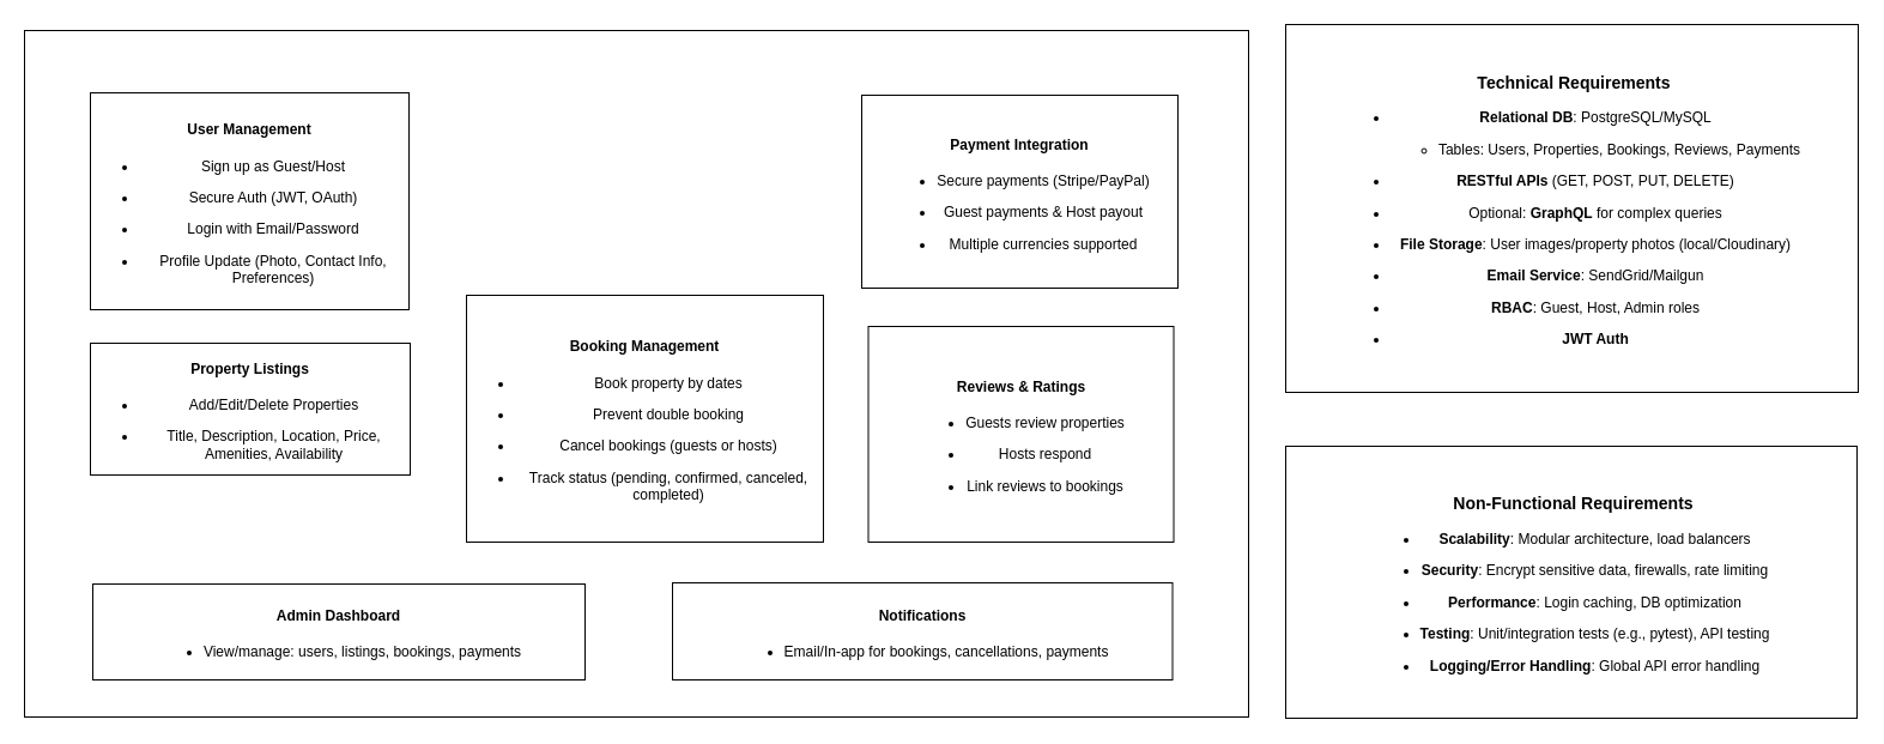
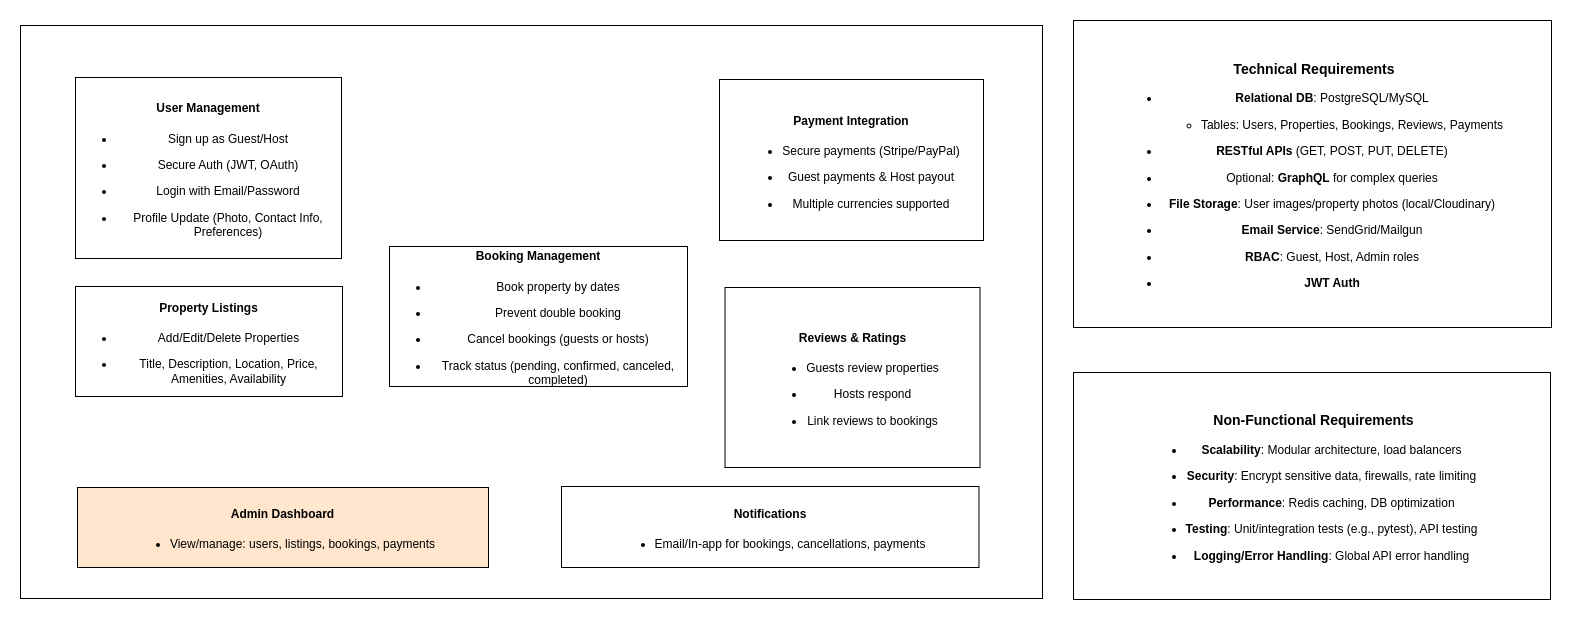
- <mxCell id="5" value="&lt;h4 class=&quot;&quot; data-end=&quot;1024&quot; data-start=&quot;994&quot;&gt;&lt;strong data-end=&quot;1024&quot; data-start=&quot;1002&quot;&gt;Booking Management&lt;/strong&gt;&lt;/h4&gt;&lt;ul data-end=&quot;1174&quot; data-start=&quot;1025&quot;&gt;&lt;li class=&quot;&quot; data-end=&quot;1051&quot; data-start=&quot;1025&quot;&gt;&lt;p class=&quot;&quot; data-end=&quot;1051&quot; data-start=&quot;1027&quot;&gt;Book property by dates&lt;/p&gt;&lt;/li&gt;&lt;li class=&quot;&quot; data-end=&quot;1079&quot; data-start=&quot;1052&quot;&gt;&lt;p class=&quot;&quot; data-end=&quot;1079&quot; data-start=&quot;1054&quot;&gt;Prevent double booking&lt;/p&gt;&lt;/li&gt;&lt;li class=&quot;&quot; data-end=&quot;1117&quot; data-start=&quot;1080&quot;&gt;&lt;p class=&quot;&quot; data-end=&quot;1117&quot; data-start=&quot;1082&quot;&gt;Cancel bookings (guests or hosts)&lt;/p&gt;&lt;/li&gt;&lt;li class=&quot;&quot; data-end=&quot;1174&quot; data-start=&quot;1118&quot;&gt;&lt;p class=&quot;&quot; data-end=&quot;1174&quot; data-start=&quot;1120&quot;&gt;Track status (pending, confirmed, canceled, completed)&lt;/p&gt;&lt;/li&gt;&lt;/ul&gt;" style="rounded=0;whiteSpace=wrap;html=1;" vertex="1" parent="1"><mxGeometry x="389" y="246" width="298" height="206" as="geometry" /></mxCell>
+ <mxCell id="5" value="&lt;h4 class=&quot;&quot; data-end=&quot;1024&quot; data-start=&quot;994&quot;&gt;&lt;strong data-end=&quot;1024&quot; data-start=&quot;1002&quot;&gt;Booking Management&lt;/strong&gt;&lt;/h4&gt;&lt;ul data-end=&quot;1174&quot; data-start=&quot;1025&quot;&gt;&lt;li class=&quot;&quot; data-end=&quot;1051&quot; data-start=&quot;1025&quot;&gt;&lt;p class=&quot;&quot; data-end=&quot;1051&quot; data-start=&quot;1027&quot;&gt;Book property by dates&lt;/p&gt;&lt;/li&gt;&lt;li class=&quot;&quot; data-end=&quot;1079&quot; data-start=&quot;1052&quot;&gt;&lt;p class=&quot;&quot; data-end=&quot;1079&quot; data-start=&quot;1054&quot;&gt;Prevent double booking&lt;/p&gt;&lt;/li&gt;&lt;li class=&quot;&quot; data-end=&quot;1117&quot; data-start=&quot;1080&quot;&gt;&lt;p class=&quot;&quot; data-end=&quot;1117&quot; data-start=&quot;1082&quot;&gt;Cancel bookings (guests or hosts)&lt;/p&gt;&lt;/li&gt;&lt;li class=&quot;&quot; data-end=&quot;1174&quot; data-start=&quot;1118&quot;&gt;&lt;p class=&quot;&quot; data-end=&quot;1174&quot; data-start=&quot;1120&quot;&gt;Track status (pending, confirmed, canceled, completed)&lt;/p&gt;&lt;/li&gt;&lt;/ul&gt;" style="rounded=0;whiteSpace=wrap;html=1;" vertex="1" parent="1"><mxGeometry x="389" y="246" width="298" height="140" as="geometry" /></mxCell>
- <mxCell id="7" value="&lt;h4 class=&quot;&quot; data-end=&quot;1340&quot; data-start=&quot;1311&quot;&gt;&lt;strong data-end=&quot;1340&quot; data-start=&quot;1319&quot;&gt;Reviews &amp;amp; Ratings&lt;/strong&gt;&lt;/h4&gt;&lt;ul data-end=&quot;1414&quot; data-start=&quot;1341&quot;&gt;&lt;li class=&quot;&quot; data-end=&quot;1369&quot; data-start=&quot;1341&quot;&gt;&lt;p class=&quot;&quot; data-end=&quot;1369&quot; data-start=&quot;1343&quot;&gt;Guests review properties&lt;/p&gt;&lt;/li&gt;&lt;li class=&quot;&quot; data-end=&quot;1387&quot; data-start=&quot;1370&quot;&gt;&lt;p class=&quot;&quot; data-end=&quot;1387&quot; data-start=&quot;1372&quot;&gt;Hosts respond&lt;/p&gt;&lt;/li&gt;&lt;li class=&quot;&quot; data-end=&quot;1414&quot; data-start=&quot;1388&quot;&gt;&lt;p class=&quot;&quot; data-end=&quot;1414&quot; data-start=&quot;1390&quot;&gt;Link reviews to bookings&lt;/p&gt;&lt;/li&gt;&lt;/ul&gt;" style="rounded=0;whiteSpace=wrap;html=1;" vertex="1" parent="1"><mxGeometry x="724.5" y="272" width="255" height="180" as="geometry" /></mxCell>
+ <mxCell id="7" value="&lt;h4 class=&quot;&quot; data-end=&quot;1340&quot; data-start=&quot;1311&quot;&gt;&lt;strong data-end=&quot;1340&quot; data-start=&quot;1319&quot;&gt;Reviews &amp;amp; Ratings&lt;/strong&gt;&lt;/h4&gt;&lt;ul data-end=&quot;1414&quot; data-start=&quot;1341&quot;&gt;&lt;li class=&quot;&quot; data-end=&quot;1369&quot; data-start=&quot;1341&quot;&gt;&lt;p class=&quot;&quot; data-end=&quot;1369&quot; data-start=&quot;1343&quot;&gt;Guests review properties&lt;/p&gt;&lt;/li&gt;&lt;li class=&quot;&quot; data-end=&quot;1387&quot; data-start=&quot;1370&quot;&gt;&lt;p class=&quot;&quot; data-end=&quot;1387&quot; data-start=&quot;1372&quot;&gt;Hosts respond&lt;/p&gt;&lt;/li&gt;&lt;li class=&quot;&quot; data-end=&quot;1414&quot; data-start=&quot;1388&quot;&gt;&lt;p class=&quot;&quot; data-end=&quot;1414&quot; data-start=&quot;1390&quot;&gt;Link reviews to bookings&lt;/p&gt;&lt;/li&gt;&lt;/ul&gt;" style="rounded=0;whiteSpace=wrap;html=1;" vertex="1" parent="1"><mxGeometry x="724.5" y="287" width="255" height="180" as="geometry" /></mxCell>
- <mxCell id="11" value="&lt;h3 class=&quot;&quot; data-end=&quot;2010&quot; data-start=&quot;1976&quot;&gt;&amp;nbsp;Non-Functional Requirements&lt;/h3&gt;&lt;ul data-end=&quot;2312&quot; data-start=&quot;2012&quot;&gt;&lt;li class=&quot;&quot; data-end=&quot;2069&quot; data-start=&quot;2012&quot;&gt;&lt;p class=&quot;&quot; data-end=&quot;2069&quot; data-start=&quot;2014&quot;&gt;&lt;strong data-end=&quot;2029&quot; data-start=&quot;2014&quot;&gt;Scalability&lt;/strong&gt;: Modular architecture, load balancers&lt;/p&gt;&lt;/li&gt;&lt;li class=&quot;&quot; data-end=&quot;2136&quot; data-start=&quot;2070&quot;&gt;&lt;p class=&quot;&quot; data-end=&quot;2136&quot; data-start=&quot;2072&quot;&gt;&lt;strong data-end=&quot;2084&quot; data-start=&quot;2072&quot;&gt;Security&lt;/strong&gt;: Encrypt sensitive data, firewalls, rate limiting&lt;/p&gt;&lt;/li&gt;&lt;li class=&quot;&quot; data-end=&quot;2188&quot; data-start=&quot;2137&quot;&gt;&lt;p class=&quot;&quot; data-end=&quot;2188&quot; data-start=&quot;2139&quot;&gt;&lt;strong data-end=&quot;2154&quot; data-start=&quot;2139&quot;&gt;Performance&lt;/strong&gt;: Login caching, DB optimization&lt;/p&gt;&lt;/li&gt;&lt;li class=&quot;&quot; data-end=&quot;2256&quot; data-start=&quot;2189&quot;&gt;&lt;p class=&quot;&quot; data-end=&quot;2256&quot; data-start=&quot;2191&quot;&gt;&lt;strong data-end=&quot;2202&quot; data-start=&quot;2191&quot;&gt;Testing&lt;/strong&gt;: Unit/integration tests (e.g., pytest), API testing&lt;/p&gt;&lt;/li&gt;&lt;li class=&quot;&quot; data-end=&quot;2312&quot; data-start=&quot;2257&quot;&gt;&lt;p class=&quot;&quot; data-end=&quot;2312&quot; data-start=&quot;2259&quot;&gt;&lt;strong data-end=&quot;2285&quot; data-start=&quot;2259&quot;&gt;Logging/Error Handling&lt;/strong&gt;: Global API error handling&lt;/p&gt;&lt;/li&gt;&lt;/ul&gt;" style="rounded=0;whiteSpace=wrap;html=1;" vertex="1" parent="1"><mxGeometry x="1073" y="372" width="477" height="227" as="geometry" /></mxCell>
+ <mxCell id="11" value="&lt;h3 class=&quot;&quot; data-end=&quot;2010&quot; data-start=&quot;1976&quot;&gt;&amp;nbsp;Non-Functional Requirements&lt;/h3&gt;&lt;ul data-end=&quot;2312&quot; data-start=&quot;2012&quot;&gt;&lt;li class=&quot;&quot; data-end=&quot;2069&quot; data-start=&quot;2012&quot;&gt;&lt;p class=&quot;&quot; data-end=&quot;2069&quot; data-start=&quot;2014&quot;&gt;&lt;strong data-end=&quot;2029&quot; data-start=&quot;2014&quot;&gt;Scalability&lt;/strong&gt;: Modular architecture, load balancers&lt;/p&gt;&lt;/li&gt;&lt;li class=&quot;&quot; data-end=&quot;2136&quot; data-start=&quot;2070&quot;&gt;&lt;p class=&quot;&quot; data-end=&quot;2136&quot; data-start=&quot;2072&quot;&gt;&lt;strong data-end=&quot;2084&quot; data-start=&quot;2072&quot;&gt;Security&lt;/strong&gt;: Encrypt sensitive data, firewalls, rate limiting&lt;/p&gt;&lt;/li&gt;&lt;li class=&quot;&quot; data-end=&quot;2188&quot; data-start=&quot;2137&quot;&gt;&lt;p class=&quot;&quot; data-end=&quot;2188&quot; data-start=&quot;2139&quot;&gt;&lt;strong data-end=&quot;2154&quot; data-start=&quot;2139&quot;&gt;Performance&lt;/strong&gt;: Redis caching, DB optimization&lt;/p&gt;&lt;/li&gt;&lt;li class=&quot;&quot; data-end=&quot;2256&quot; data-start=&quot;2189&quot;&gt;&lt;p class=&quot;&quot; data-end=&quot;2256&quot; data-start=&quot;2191&quot;&gt;&lt;strong data-end=&quot;2202&quot; data-start=&quot;2191&quot;&gt;Testing&lt;/strong&gt;: Unit/integration tests (e.g., pytest), API testing&lt;/p&gt;&lt;/li&gt;&lt;li class=&quot;&quot; data-end=&quot;2312&quot; data-start=&quot;2257&quot;&gt;&lt;p class=&quot;&quot; data-end=&quot;2312&quot; data-start=&quot;2259&quot;&gt;&lt;strong data-end=&quot;2285&quot; data-start=&quot;2259&quot;&gt;Logging/Error Handling&lt;/strong&gt;: Global API error handling&lt;/p&gt;&lt;/li&gt;&lt;/ul&gt;" style="rounded=0;whiteSpace=wrap;html=1;" vertex="1" parent="1"><mxGeometry x="1073" y="372" width="477" height="227" as="geometry" /></mxCell>
- <mxCell id="9" value="&lt;h4 class=&quot;&quot; data-end=&quot;1523&quot; data-start=&quot;1496&quot;&gt;&lt;strong data-end=&quot;1523&quot; data-start=&quot;1504&quot;&gt;Admin Dashboard&lt;/strong&gt;&lt;/h4&gt;&lt;ul data-end=&quot;1574&quot; data-start=&quot;1524&quot;&gt;&lt;li class=&quot;&quot; data-end=&quot;1574&quot; data-start=&quot;1524&quot;&gt;&lt;p class=&quot;&quot; data-end=&quot;1574&quot; data-start=&quot;1526&quot;&gt;View/manage: users, listings, bookings, payments&lt;/p&gt;&lt;/li&gt;&lt;/ul&gt;" style="rounded=0;whiteSpace=wrap;html=1;" vertex="1" parent="1"><mxGeometry x="77" y="487" width="411" height="80" as="geometry" /></mxCell>
+ <mxCell id="9" value="&lt;h4 class=&quot;&quot; data-end=&quot;1523&quot; data-start=&quot;1496&quot;&gt;&lt;strong data-end=&quot;1523&quot; data-start=&quot;1504&quot;&gt;Admin Dashboard&lt;/strong&gt;&lt;/h4&gt;&lt;ul data-end=&quot;1574&quot; data-start=&quot;1524&quot;&gt;&lt;li class=&quot;&quot; data-end=&quot;1574&quot; data-start=&quot;1524&quot;&gt;&lt;p class=&quot;&quot; data-end=&quot;1574&quot; data-start=&quot;1526&quot;&gt;View/manage: users, listings, bookings, payments&lt;/p&gt;&lt;/li&gt;&lt;/ul&gt;" style="rounded=0;whiteSpace=wrap;html=1;fillColor=#ffe6cc;" vertex="1" parent="1"><mxGeometry x="77" y="487" width="411" height="80" as="geometry" /></mxCell>
